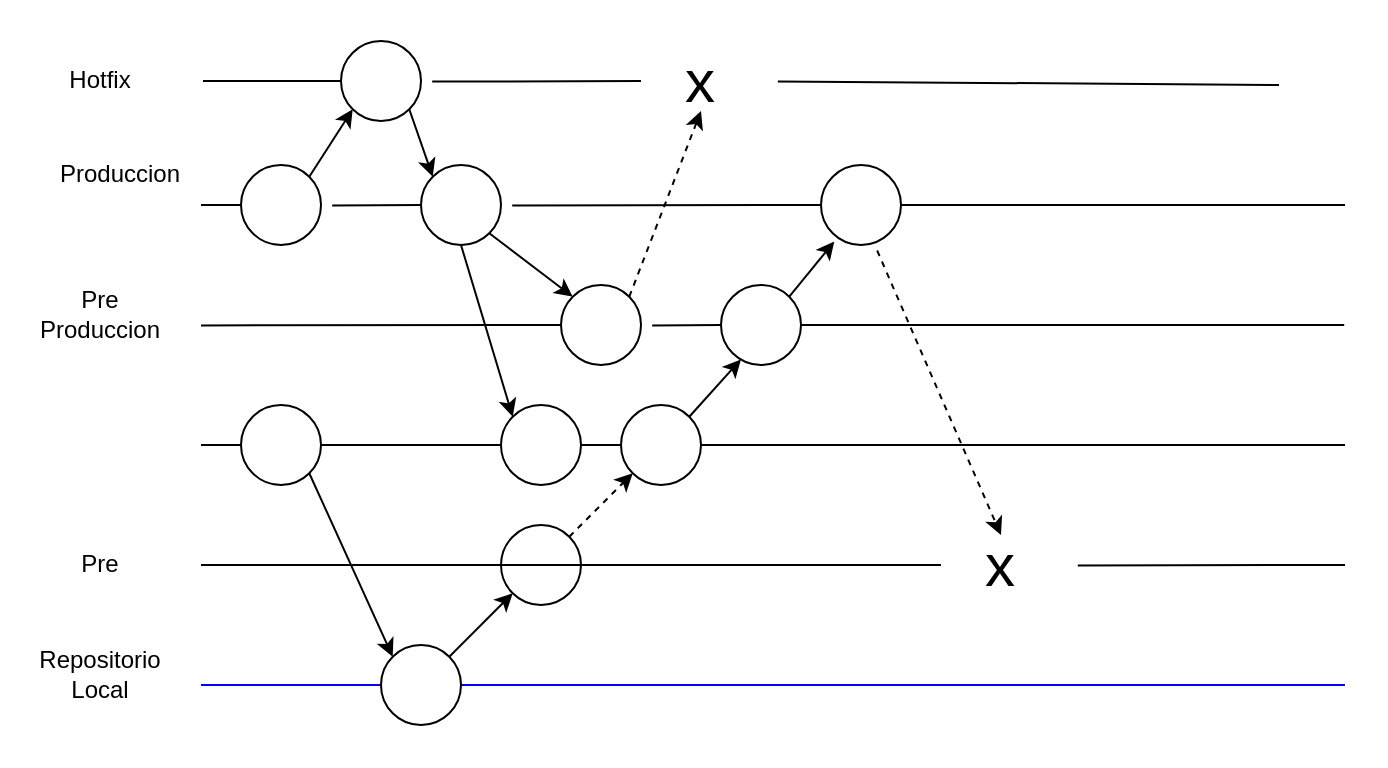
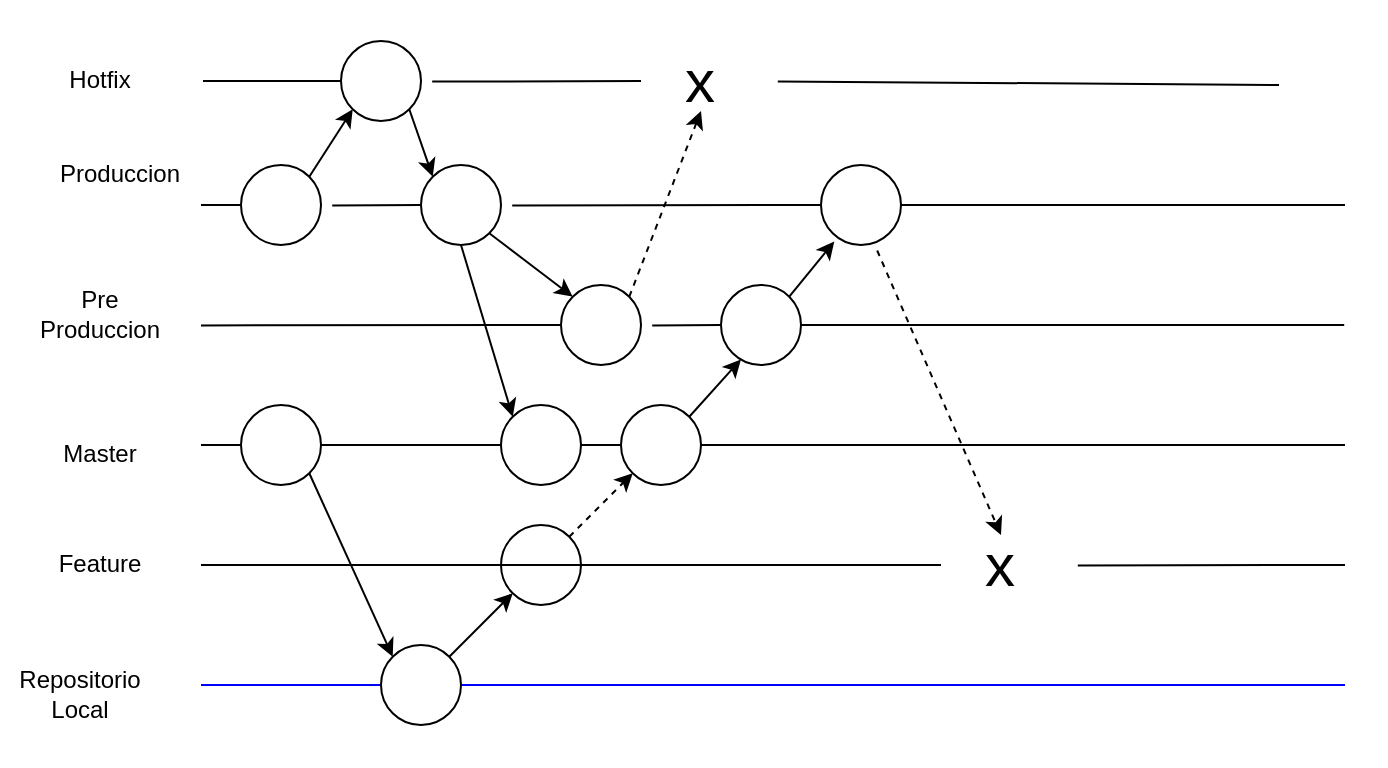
+ <mxCell id="3" value="Master" style="text;html=1;align=center;verticalAlign=middle;whiteSpace=wrap;rounded=0;" vertex="1" parent="1"><mxGeometry x="20" y="212" width="60" height="30" as="geometry" /></mxCell>
- <mxCell id="4" value="Pre" style="text;html=1;align=center;verticalAlign=middle;whiteSpace=wrap;rounded=0;" vertex="1" parent="1"><mxGeometry x="20" y="267" width="60" height="30" as="geometry" /></mxCell>
+ <mxCell id="4" value="Feature" style="text;html=1;align=center;verticalAlign=middle;whiteSpace=wrap;rounded=0;" vertex="1" parent="1"><mxGeometry x="20" y="267" width="60" height="30" as="geometry" /></mxCell>
- <mxCell id="11" value="Repositorio Local" style="text;html=1;align=center;verticalAlign=middle;whiteSpace=wrap;rounded=0;" vertex="1" parent="1"><mxGeometry x="20" y="322" width="60" height="30" as="geometry" /></mxCell>
+ <mxCell id="11" value="Repositorio Local" style="text;html=1;align=center;verticalAlign=middle;whiteSpace=wrap;rounded=0;" vertex="1" parent="1"><mxGeometry x="10" y="332" width="60" height="30" as="geometry" /></mxCell>
